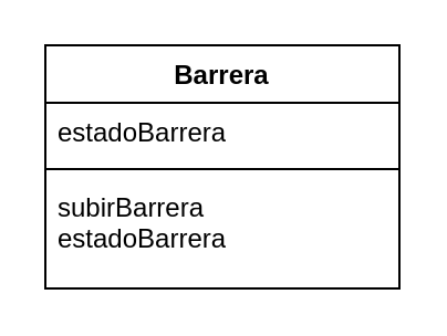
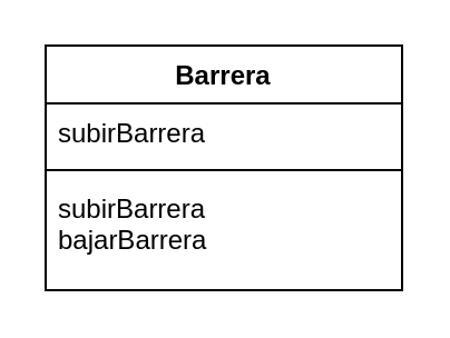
- <mxCell id="3" value="estadoBarrera" style="text;strokeColor=none;fillColor=none;align=left;verticalAlign=top;spacingLeft=4;spacingRight=4;overflow=hidden;rotatable=0;points=[[0,0.5],[1,0.5]];portConstraint=eastwest;whiteSpace=wrap;html=1;" vertex="1" parent="2"><mxGeometry y="26" width="160" height="26" as="geometry" /></mxCell>
+ <mxCell id="3" value="subirBarrera" style="text;strokeColor=none;fillColor=none;align=left;verticalAlign=top;spacingLeft=4;spacingRight=4;overflow=hidden;rotatable=0;points=[[0,0.5],[1,0.5]];portConstraint=eastwest;whiteSpace=wrap;html=1;" vertex="1" parent="2"><mxGeometry y="26" width="160" height="26" as="geometry" /></mxCell>
- <mxCell id="5" value="subirBarrera&lt;div&gt;estadoBarrera&lt;/div&gt;" style="text;strokeColor=none;fillColor=none;align=left;verticalAlign=top;spacingLeft=4;spacingRight=4;overflow=hidden;rotatable=0;points=[[0,0.5],[1,0.5]];portConstraint=eastwest;whiteSpace=wrap;html=1;" vertex="1" parent="2"><mxGeometry y="60" width="160" height="50" as="geometry" /></mxCell>
+ <mxCell id="5" value="subirBarrera&lt;div&gt;bajarBarrera&lt;/div&gt;" style="text;strokeColor=none;fillColor=none;align=left;verticalAlign=top;spacingLeft=4;spacingRight=4;overflow=hidden;rotatable=0;points=[[0,0.5],[1,0.5]];portConstraint=eastwest;whiteSpace=wrap;html=1;" vertex="1" parent="2"><mxGeometry y="60" width="160" height="50" as="geometry" /></mxCell>
